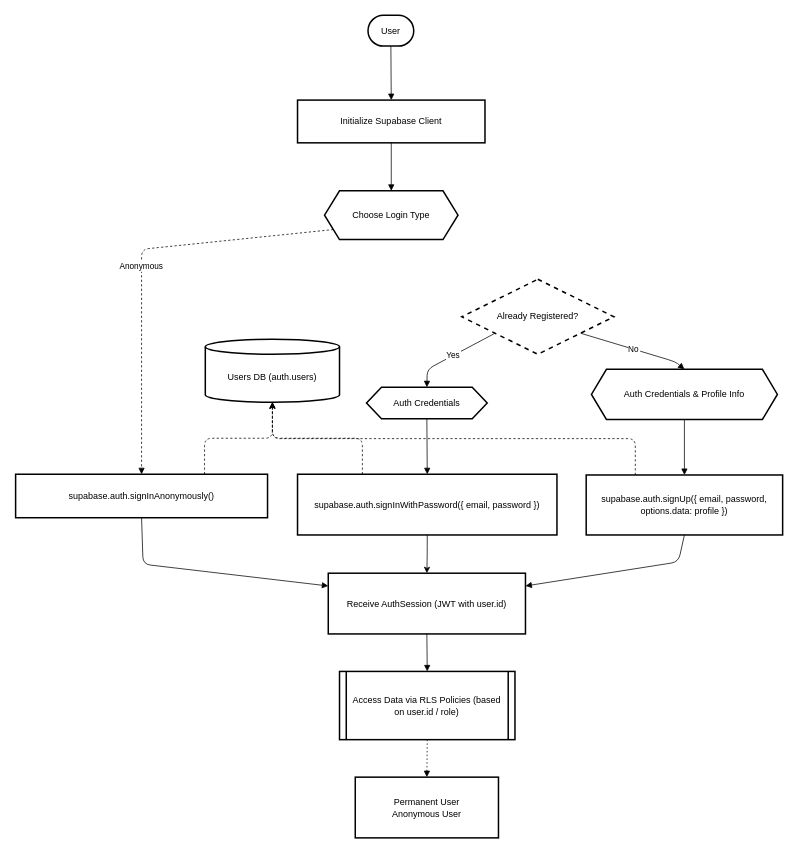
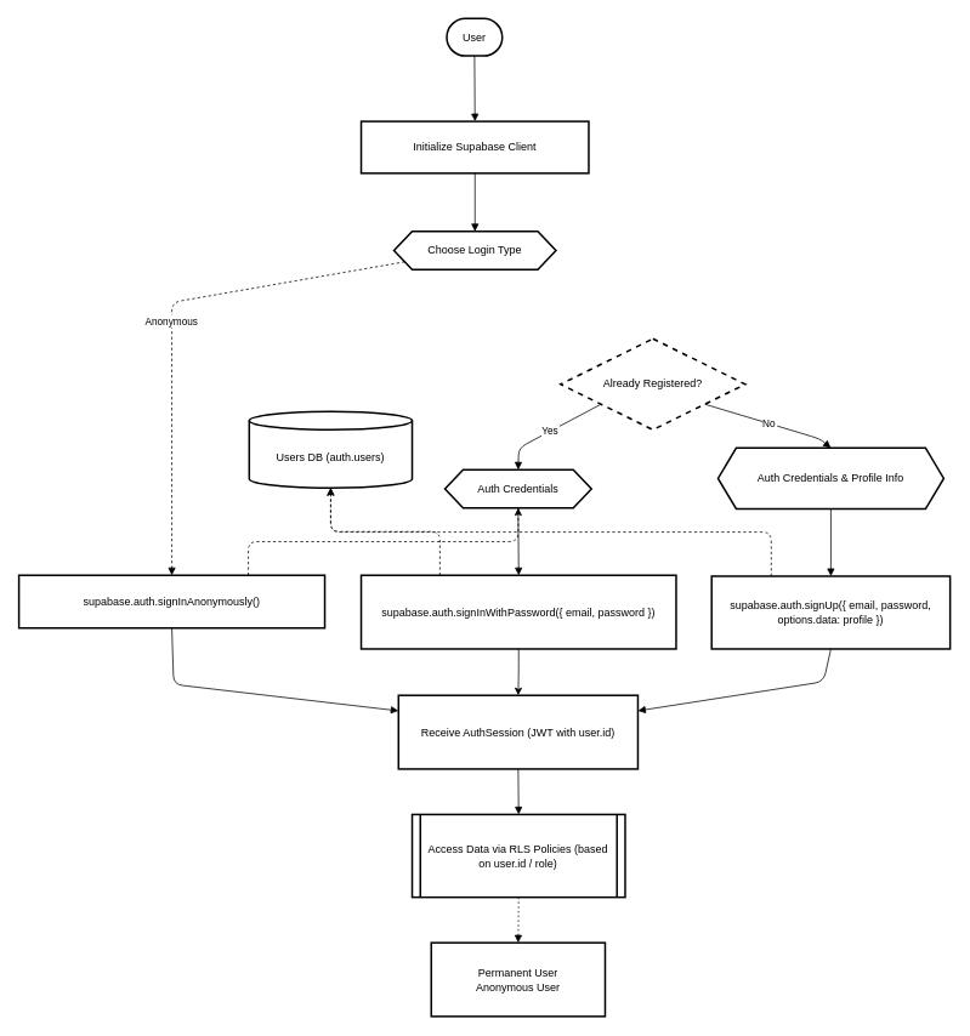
- <mxCell id="4" value="Choose Login Type" style="shape=hexagon;perimeter=hexagonPerimeter2;fixedSize=1;strokeWidth=2;whiteSpace=wrap;" vertex="1" parent="1"><mxGeometry x="432" y="254" width="178" height="65" as="geometry" /></mxCell>
+ <mxCell id="4" value="Choose Login Type" style="shape=hexagon;perimeter=hexagonPerimeter2;fixedSize=1;strokeWidth=2;whiteSpace=wrap;" vertex="1" parent="1"><mxGeometry x="432" y="254" width="178" height="42" as="geometry" /></mxCell>
- <mxCell id="28" style="edgeStyle=orthogonalEdgeStyle;rounded=1;orthogonalLoop=1;jettySize=auto;html=1;exitX=0.75;exitY=0;exitDx=0;exitDy=0;entryX=0.5;entryY=1;entryDx=0;entryDy=0;entryPerimeter=0;curved=0;dashed=1;" edge="1" parent="1" source="5" target="13"><mxGeometry relative="1" as="geometry" /></mxCell>
+ <mxCell id="28" style="edgeStyle=orthogonalEdgeStyle;rounded=1;orthogonalLoop=1;jettySize=auto;html=1;exitX=0.75;exitY=0;exitDx=0;exitDy=0;curved=0;dashed=1;" edge="1" parent="1" source="5" target="7"><mxGeometry relative="1" as="geometry" /></mxCell>
